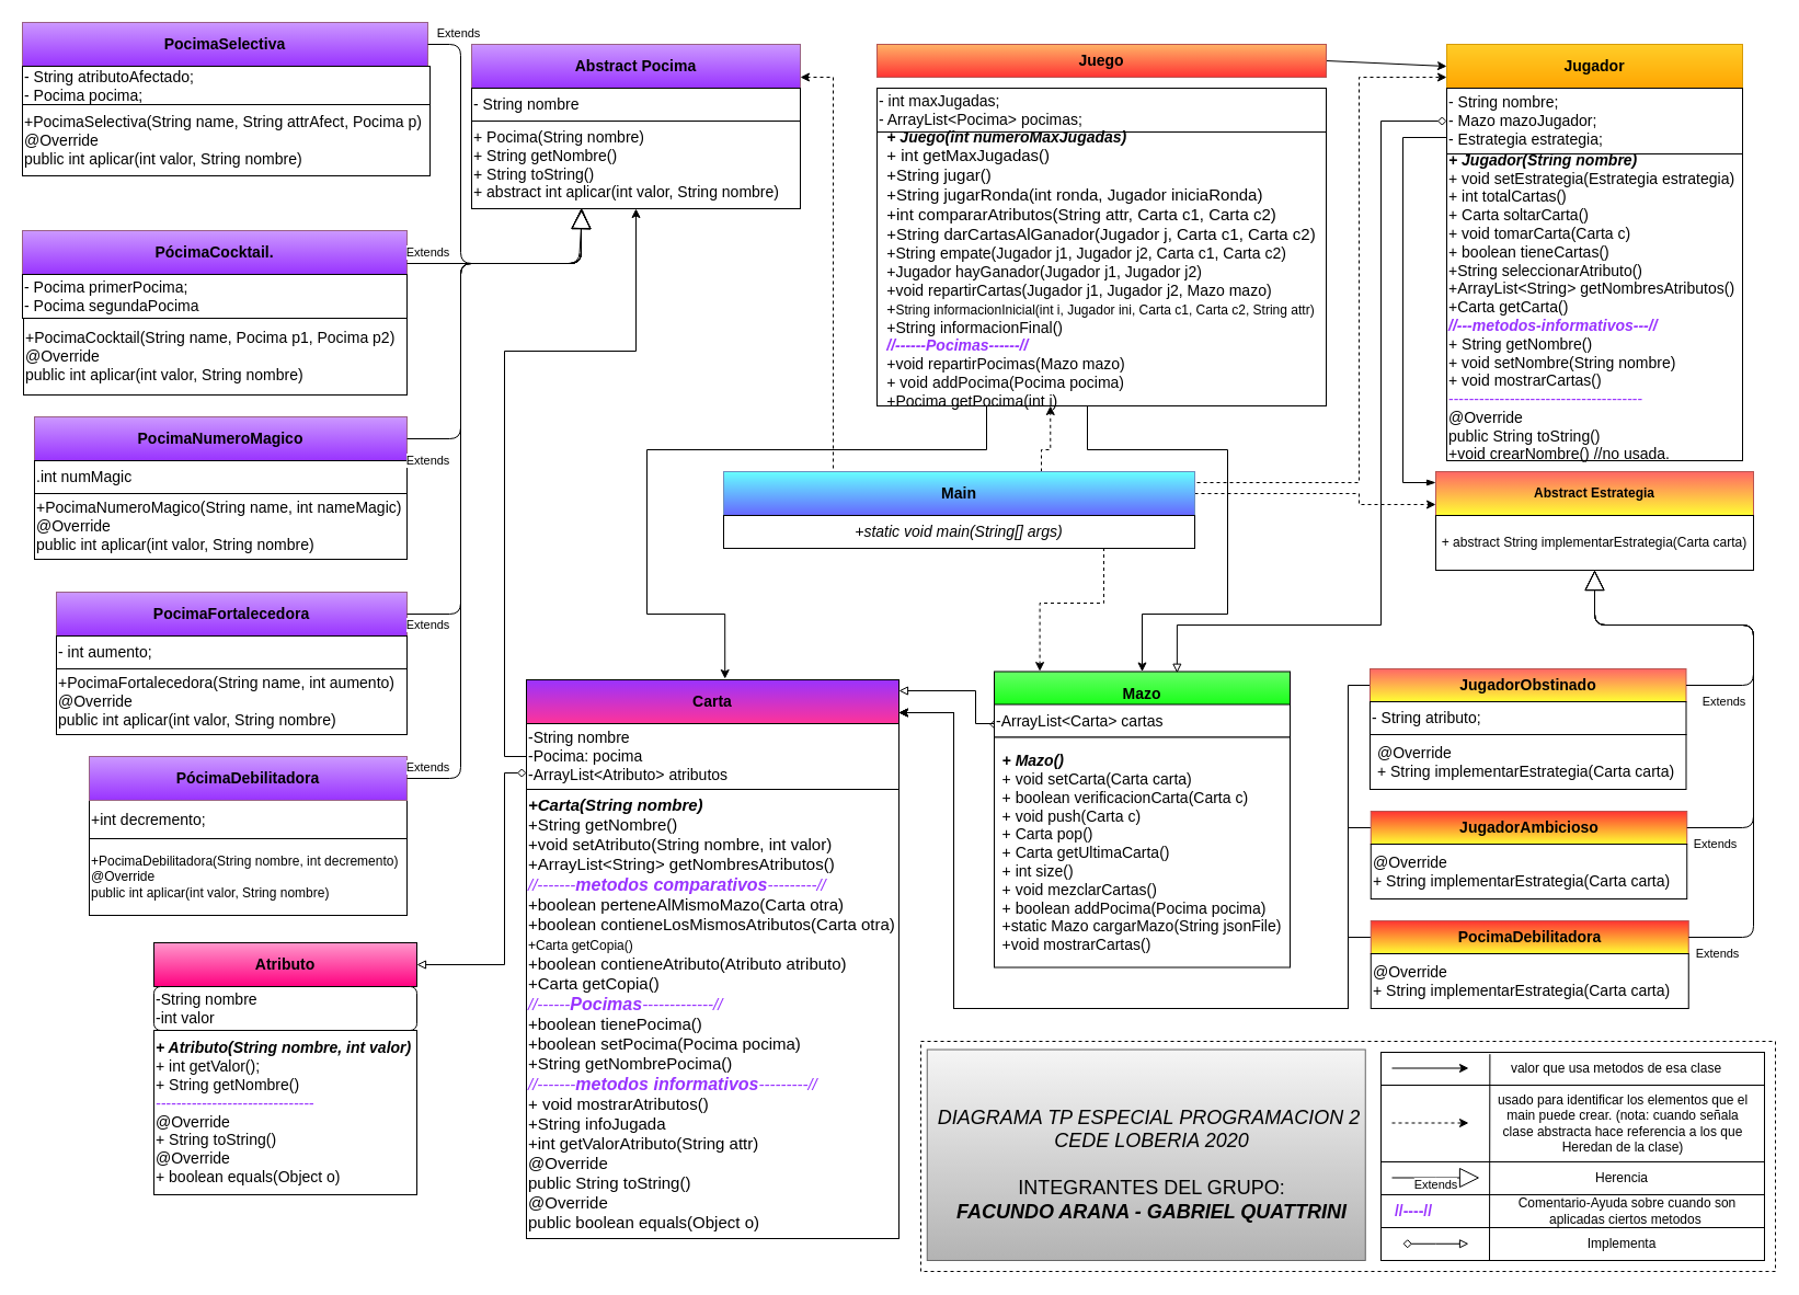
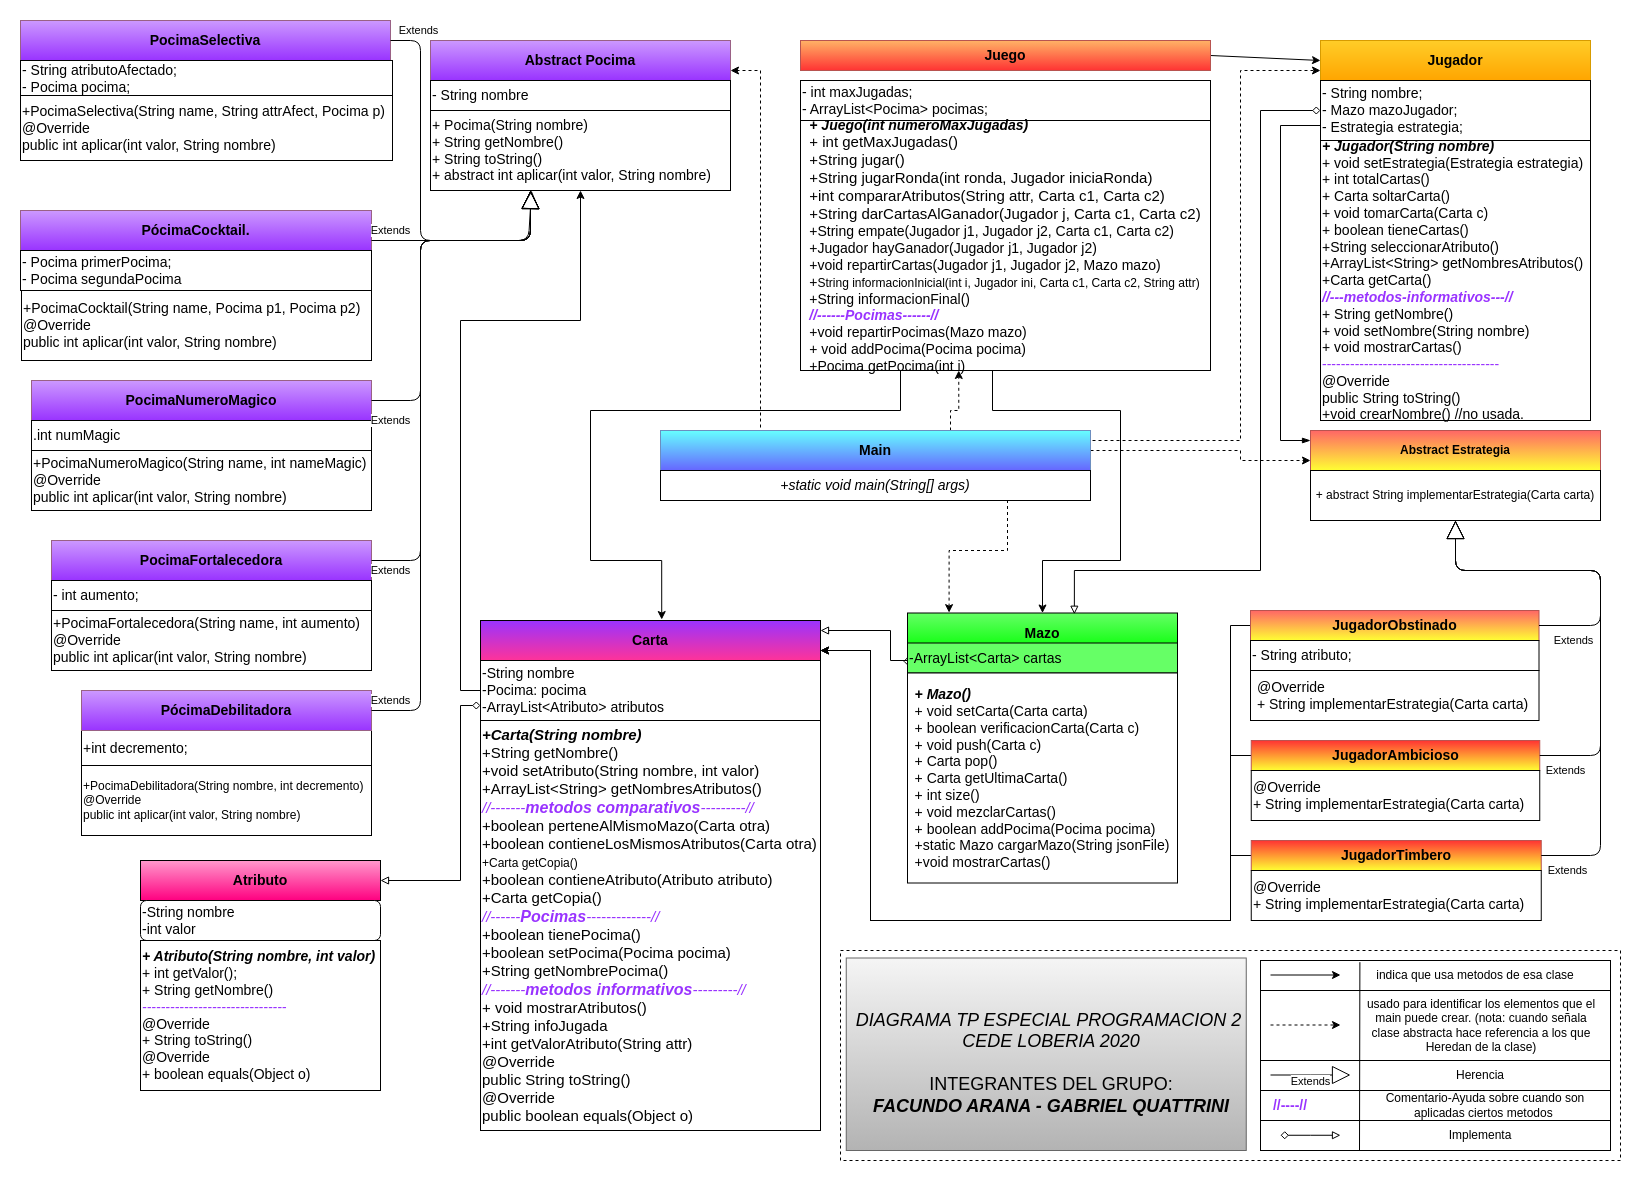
- <mxCell id="17" value="&lt;font style=&quot;font-size: 14px&quot;&gt;-ArrayList&amp;lt;Carta&amp;gt; cartas&lt;/font&gt;" style="rounded=0;whiteSpace=wrap;html=1;align=left;" parent="1" vertex="1"><mxGeometry x="907" y="642.5" width="270" height="30" as="geometry" /></mxCell>
+ <mxCell id="17" value="&lt;font style=&quot;font-size: 14px&quot;&gt;-ArrayList&amp;lt;Carta&amp;gt; cartas&lt;/font&gt;" style="rounded=0;whiteSpace=wrap;html=1;align=left;fillColor=#66ff66;" parent="1" vertex="1"><mxGeometry x="907" y="642.5" width="270" height="30" as="geometry" /></mxCell>
- <mxCell id="28" value="&lt;font style=&quot;font-size: 14px&quot;&gt;&lt;b&gt;PocimaDebilitadora&lt;/b&gt;&lt;/font&gt;" style="rounded=0;whiteSpace=wrap;html=1;strokeColor=#b85450;fillColor=#FF3333;gradientColor=#FFFF33;" parent="1" vertex="1"><mxGeometry x="1250.75" y="840" width="290" height="30" as="geometry" /></mxCell>
+ <mxCell id="28" value="&lt;font style=&quot;font-size: 14px&quot;&gt;&lt;b&gt;JugadorTimbero&lt;/b&gt;&lt;/font&gt;" style="rounded=0;whiteSpace=wrap;html=1;strokeColor=#b85450;fillColor=#FF3333;gradientColor=#FFFF33;" parent="1" vertex="1"><mxGeometry x="1250.75" y="840" width="290" height="30" as="geometry" /></mxCell>
- <mxCell id="83" value="valor que usa metodos de esa clase" style="text;html=1;strokeColor=none;fillColor=none;align=center;verticalAlign=middle;whiteSpace=wrap;rounded=0;" parent="1" vertex="1"><mxGeometry x="1370" y="965" width="210" height="20" as="geometry" /></mxCell>
+ <mxCell id="83" value="indica que usa metodos de esa clase" style="text;html=1;strokeColor=none;fillColor=none;align=center;verticalAlign=middle;whiteSpace=wrap;rounded=0;" parent="1" vertex="1"><mxGeometry x="1370" y="965" width="210" height="20" as="geometry" /></mxCell>
